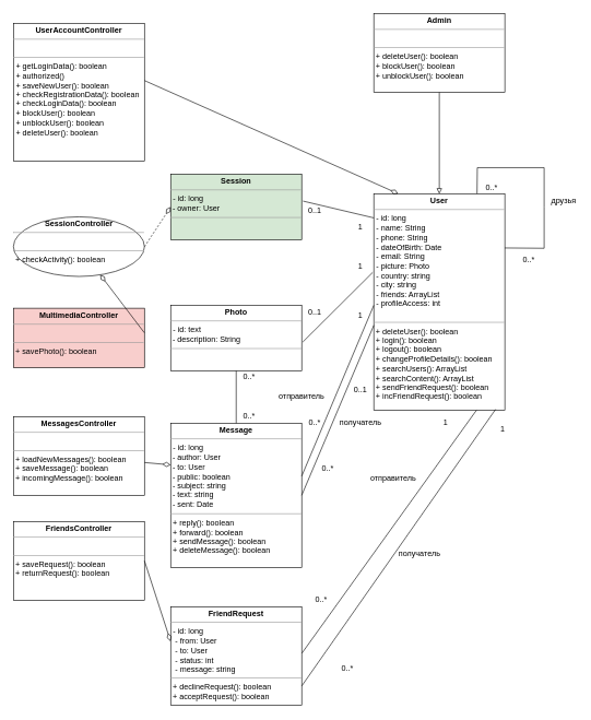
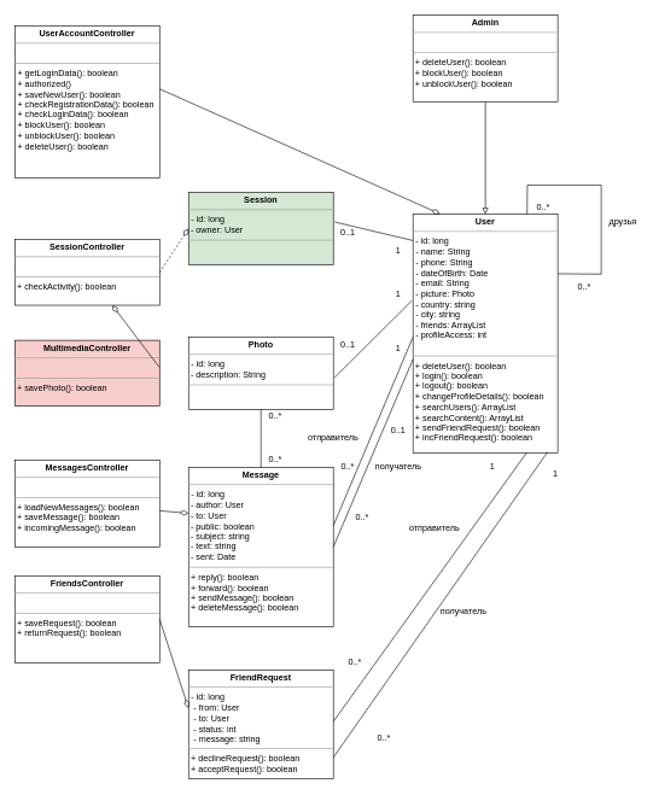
- <mxCell id="3" value="&lt;p style=&quot;margin: 0px ; margin-top: 4px ; text-align: center&quot;&gt;&lt;b&gt;SessionController&lt;/b&gt;&lt;/p&gt;&lt;hr size=&quot;1&quot;&gt;&lt;p style=&quot;margin: 0px ; margin-left: 4px&quot;&gt;&amp;nbsp;&lt;br&gt;&lt;/p&gt;&lt;hr size=&quot;1&quot;&gt;&amp;nbsp;+ checkActivity(): boolean&lt;p&gt;&lt;br&gt;&lt;/p&gt;" style="ellipse;verticalAlign=top;align=left;overflow=fill;fontSize=12;fontFamily=Helvetica;html=1;shadow=0;comic=0;labelBackgroundColor=none;strokeColor=#000000;strokeWidth=1;fillColor=#ffffff;" parent="1" vertex="1"><mxGeometry x="20" y="330" width="200" height="91" as="geometry" /></mxCell>
+ <mxCell id="3" value="&lt;p style=&quot;margin: 0px ; margin-top: 4px ; text-align: center&quot;&gt;&lt;b&gt;SessionController&lt;/b&gt;&lt;/p&gt;&lt;hr size=&quot;1&quot;&gt;&lt;p style=&quot;margin: 0px ; margin-left: 4px&quot;&gt;&amp;nbsp;&lt;br&gt;&lt;/p&gt;&lt;hr size=&quot;1&quot;&gt;&amp;nbsp;+ checkActivity(): boolean&lt;p&gt;&lt;br&gt;&lt;/p&gt;" style="verticalAlign=top;align=left;overflow=fill;fontSize=12;fontFamily=Helvetica;html=1;rounded=0;shadow=0;comic=0;labelBackgroundColor=none;strokeColor=#000000;strokeWidth=1;fillColor=#ffffff;" parent="1" vertex="1"><mxGeometry x="20" y="330" width="200" height="91" as="geometry" /></mxCell>
- <mxCell id="8" value="&lt;p style=&quot;margin: 0px ; margin-top: 4px ; text-align: center&quot;&gt;&lt;b&gt;Photo&lt;/b&gt;&lt;/p&gt;&lt;hr size=&quot;1&quot;&gt;&lt;p style=&quot;margin: 0px ; margin-left: 4px&quot;&gt;- id: text&lt;/p&gt;&amp;nbsp;- description: String&lt;hr size=&quot;1&quot;&gt;&lt;div&gt;&amp;nbsp;&lt;/div&gt;&lt;div&gt;&lt;br&gt;&lt;/div&gt;" style="verticalAlign=top;align=left;overflow=fill;fontSize=12;fontFamily=Helvetica;html=1;rounded=0;shadow=0;comic=0;labelBackgroundColor=none;strokeColor=#000000;strokeWidth=1;fillColor=#ffffff;" parent="1" vertex="1"><mxGeometry x="260" y="465" width="200" height="100" as="geometry" /></mxCell>
+ <mxCell id="8" value="&lt;p style=&quot;margin: 0px ; margin-top: 4px ; text-align: center&quot;&gt;&lt;b&gt;Photo&lt;/b&gt;&lt;/p&gt;&lt;hr size=&quot;1&quot;&gt;&lt;p style=&quot;margin: 0px ; margin-left: 4px&quot;&gt;- id: long&lt;/p&gt;&amp;nbsp;- description: String&lt;hr size=&quot;1&quot;&gt;&lt;div&gt;&amp;nbsp;&lt;/div&gt;&lt;div&gt;&lt;br&gt;&lt;/div&gt;" style="verticalAlign=top;align=left;overflow=fill;fontSize=12;fontFamily=Helvetica;html=1;rounded=0;shadow=0;comic=0;labelBackgroundColor=none;strokeColor=#000000;strokeWidth=1;fillColor=#ffffff;" parent="1" vertex="1"><mxGeometry x="260" y="465" width="200" height="100" as="geometry" /></mxCell>
